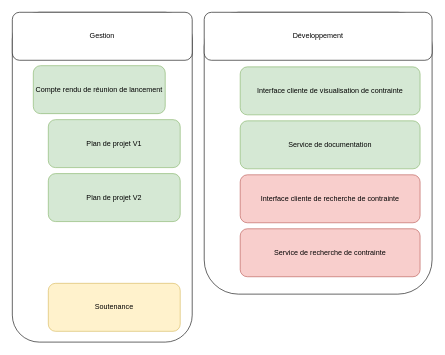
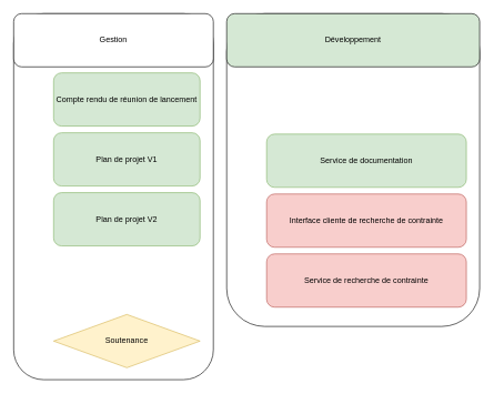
- <mxCell id="8" value="Développement" style="rounded=1;whiteSpace=wrap;html=1;" vertex="1" parent="1"><mxGeometry x="340" y="20" width="380" height="80" as="geometry" /></mxCell>
+ <mxCell id="8" value="Développement" style="rounded=1;whiteSpace=wrap;html=1;fillColor=#d5e8d4;" vertex="1" parent="1"><mxGeometry x="340" y="20" width="380" height="80" as="geometry" /></mxCell>
- <mxCell id="5" value="Compte rendu de réunion de lancement" style="rounded=1;whiteSpace=wrap;html=1;fillColor=#d5e8d4;strokeColor=#82b366;" vertex="1" parent="1"><mxGeometry x="55" y="109" width="220" height="80" as="geometry" /></mxCell>
+ <mxCell id="5" value="Compte rendu de réunion de lancement" style="rounded=1;whiteSpace=wrap;html=1;fillColor=#d5e8d4;strokeColor=#82b366;" vertex="1" parent="1"><mxGeometry x="80" y="109" width="220" height="80" as="geometry" /></mxCell>
- <mxCell id="9" value="Interface cliente de visualisation de contrainte" style="rounded=1;whiteSpace=wrap;html=1;fillColor=#d5e8d4;strokeColor=#82b366;" vertex="1" parent="1"><mxGeometry x="400" y="111" width="300" height="80" as="geometry" /></mxCell>
- <mxCell id="11" value="Soutenance" style="rounded=1;whiteSpace=wrap;html=1;fillColor=#fff2cc;strokeColor=#d6b656;" vertex="1" parent="1"><mxGeometry x="80" y="472" width="220" height="80" as="geometry" /></mxCell>
+ <mxCell id="11" value="Soutenance" style="rhombus;whiteSpace=wrap;html=1;fillColor=#fff2cc;strokeColor=#d6b656;" vertex="1" parent="1"><mxGeometry x="80" y="472" width="220" height="80" as="geometry" /></mxCell>
